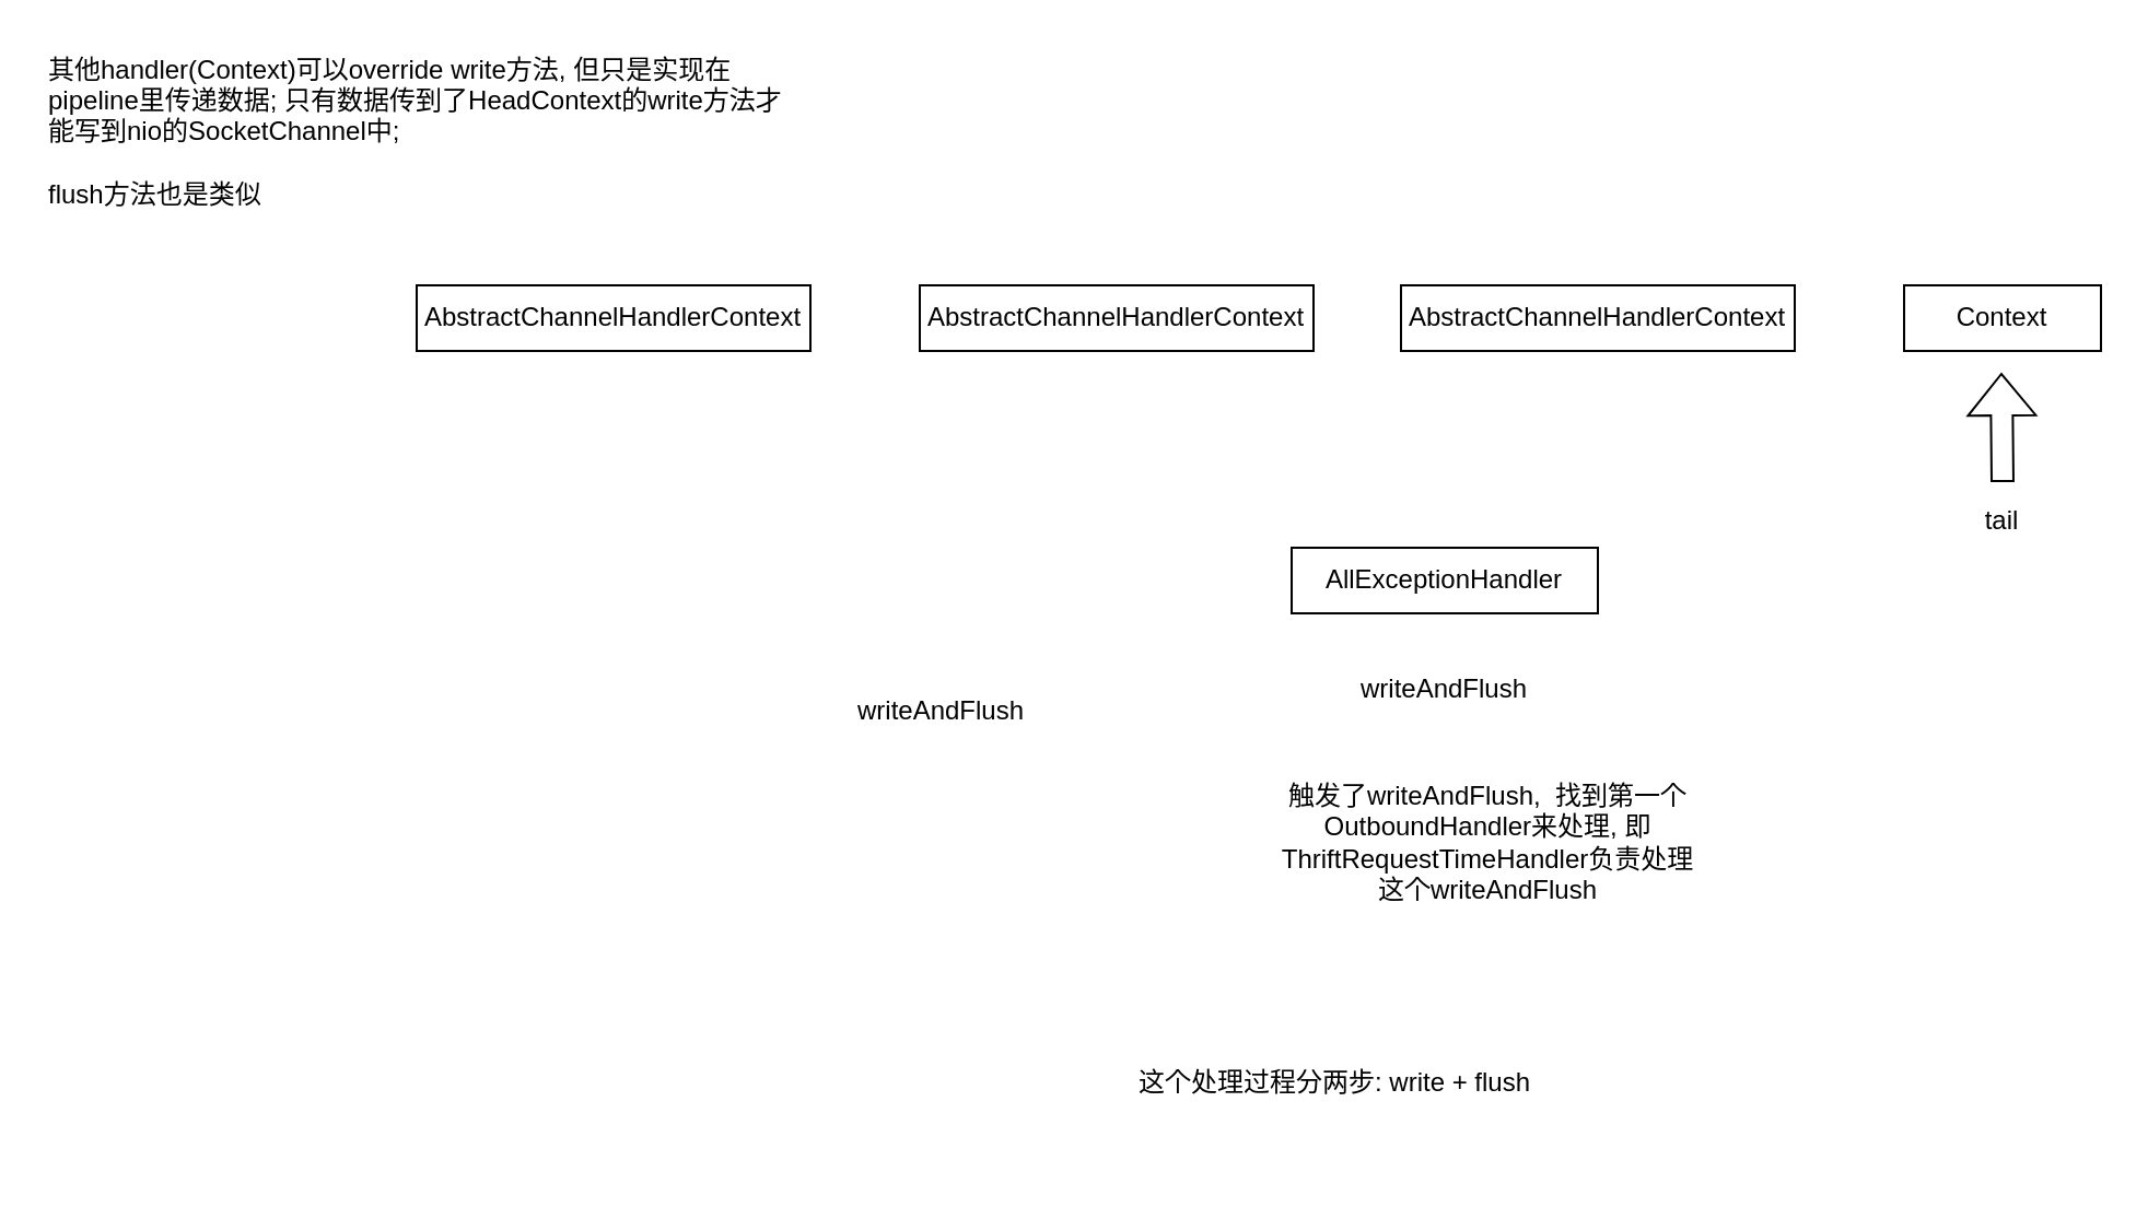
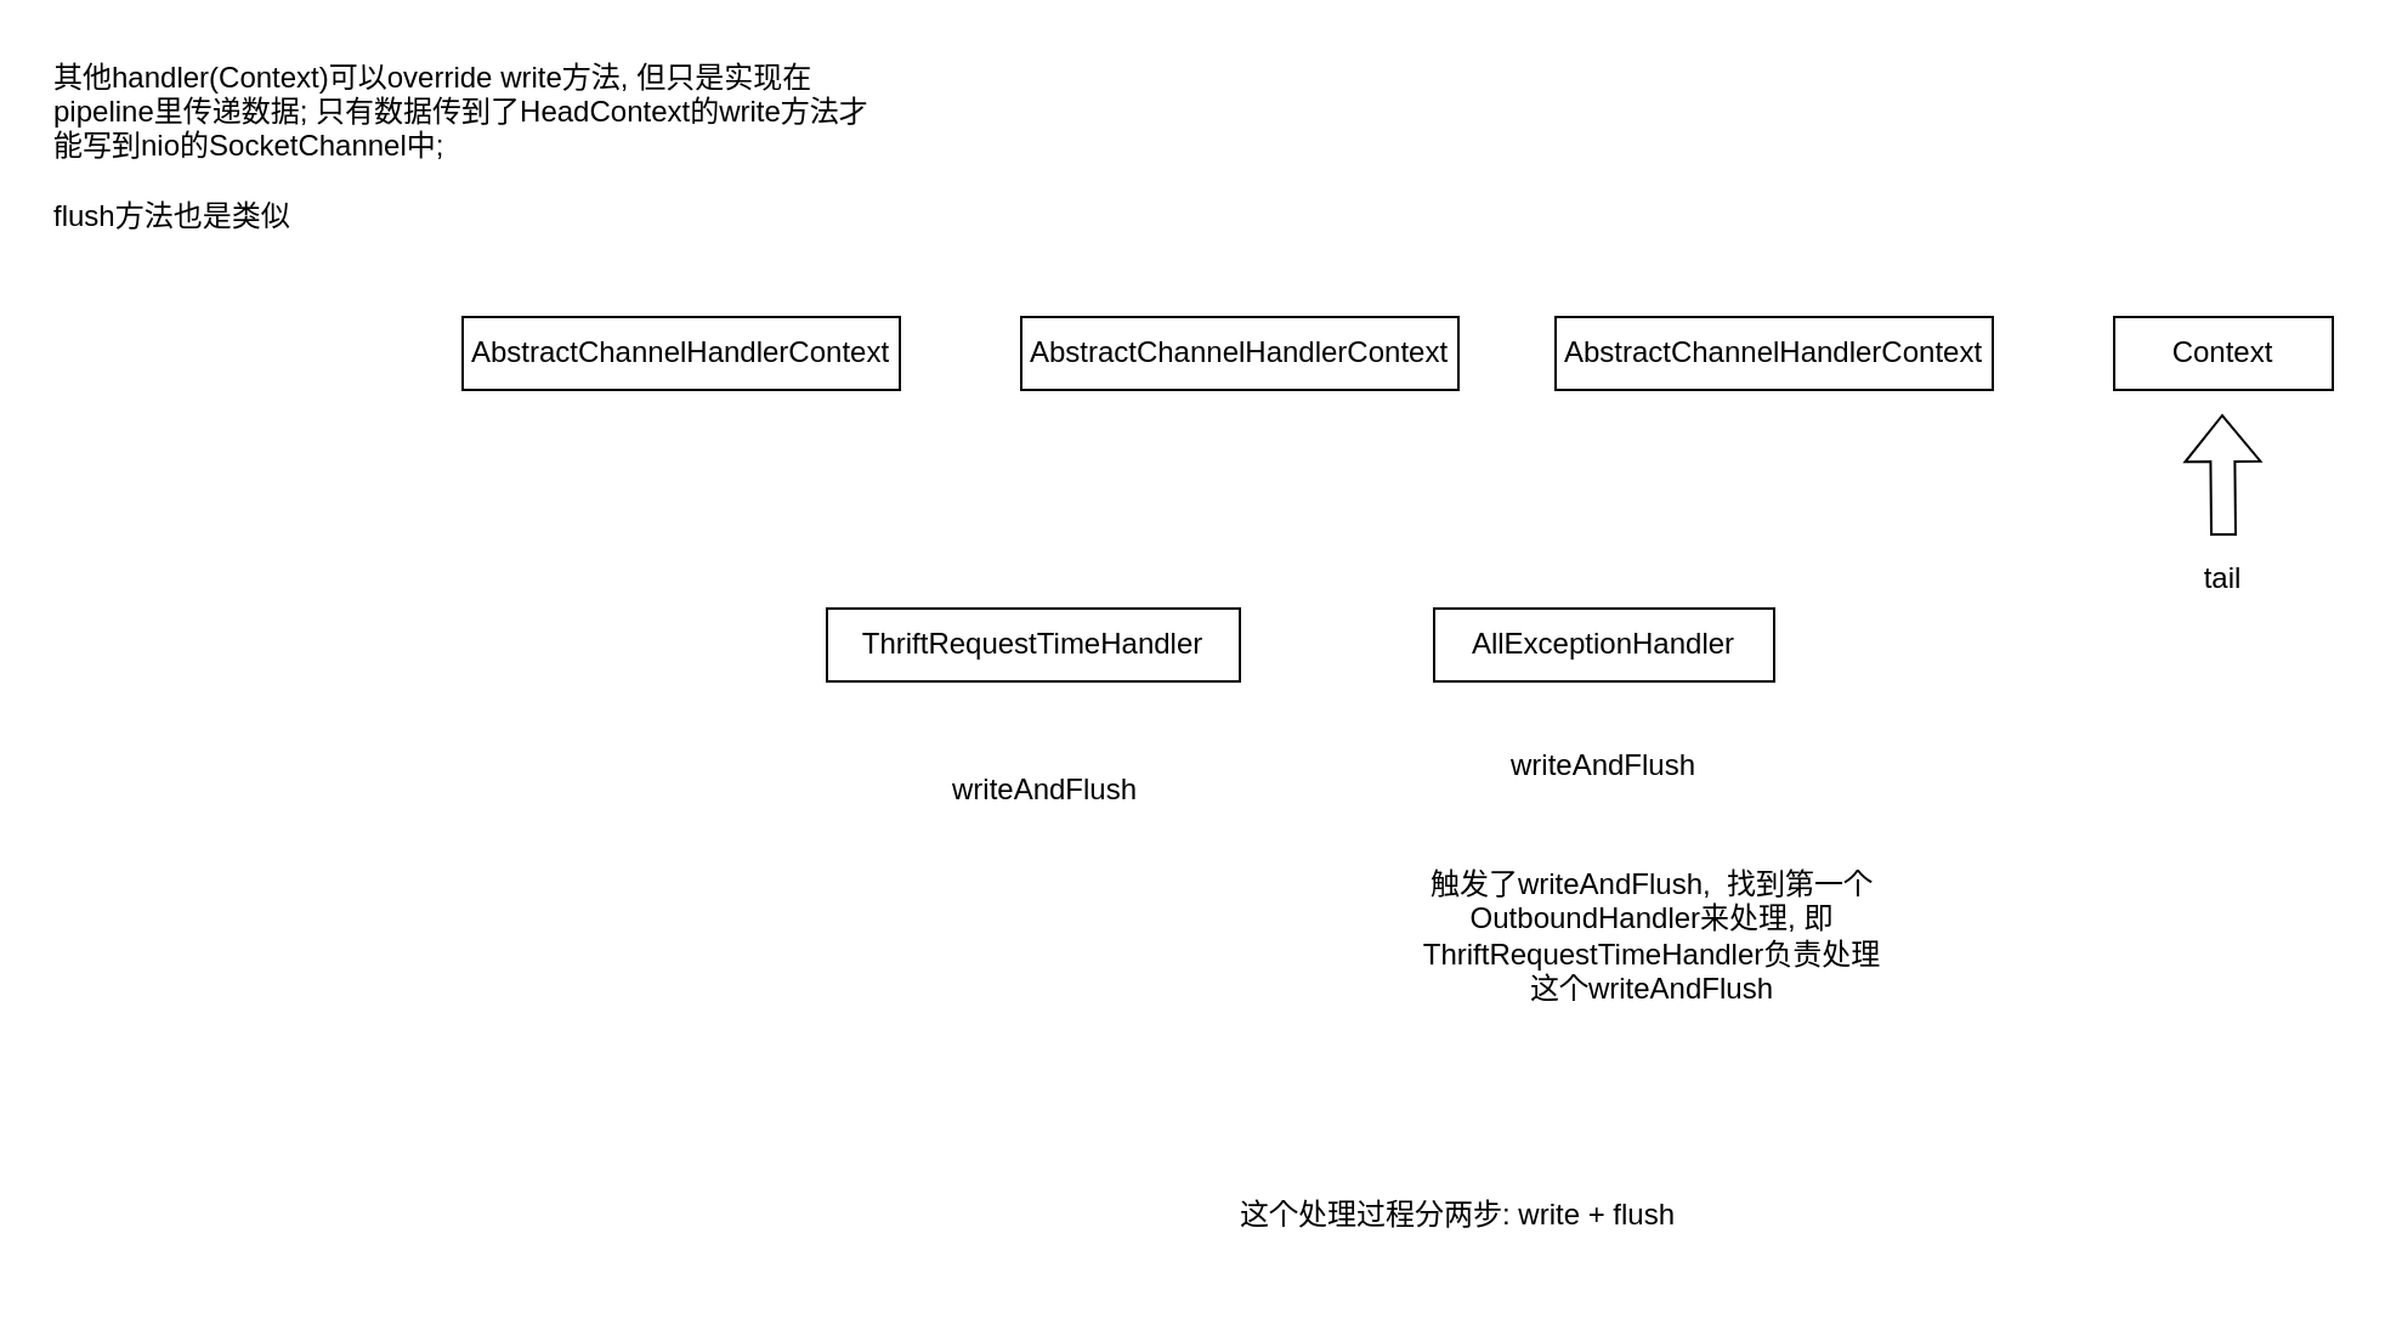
+ <mxCell id="11" value="ThriftRequestTimeHandler" style="rounded=0;whiteSpace=wrap;html=1;" vertex="1" parent="1"><mxGeometry x="340" y="250" width="170" height="30" as="geometry" /></mxCell>
- <mxCell id="14" value="这个处理过程分两步: write + flush" style="text;html=1;strokeColor=none;fillColor=none;align=center;verticalAlign=middle;whiteSpace=wrap;rounded=0;" vertex="1" parent="1"><mxGeometry x="510" y="460" width="200" height="70" as="geometry" /></mxCell>
+ <mxCell id="14" value="这个处理过程分两步: write + flush" style="text;html=1;strokeColor=none;fillColor=none;align=center;verticalAlign=middle;whiteSpace=wrap;rounded=0;" vertex="1" parent="1"><mxGeometry x="500" y="465" width="200" height="70" as="geometry" /></mxCell>
